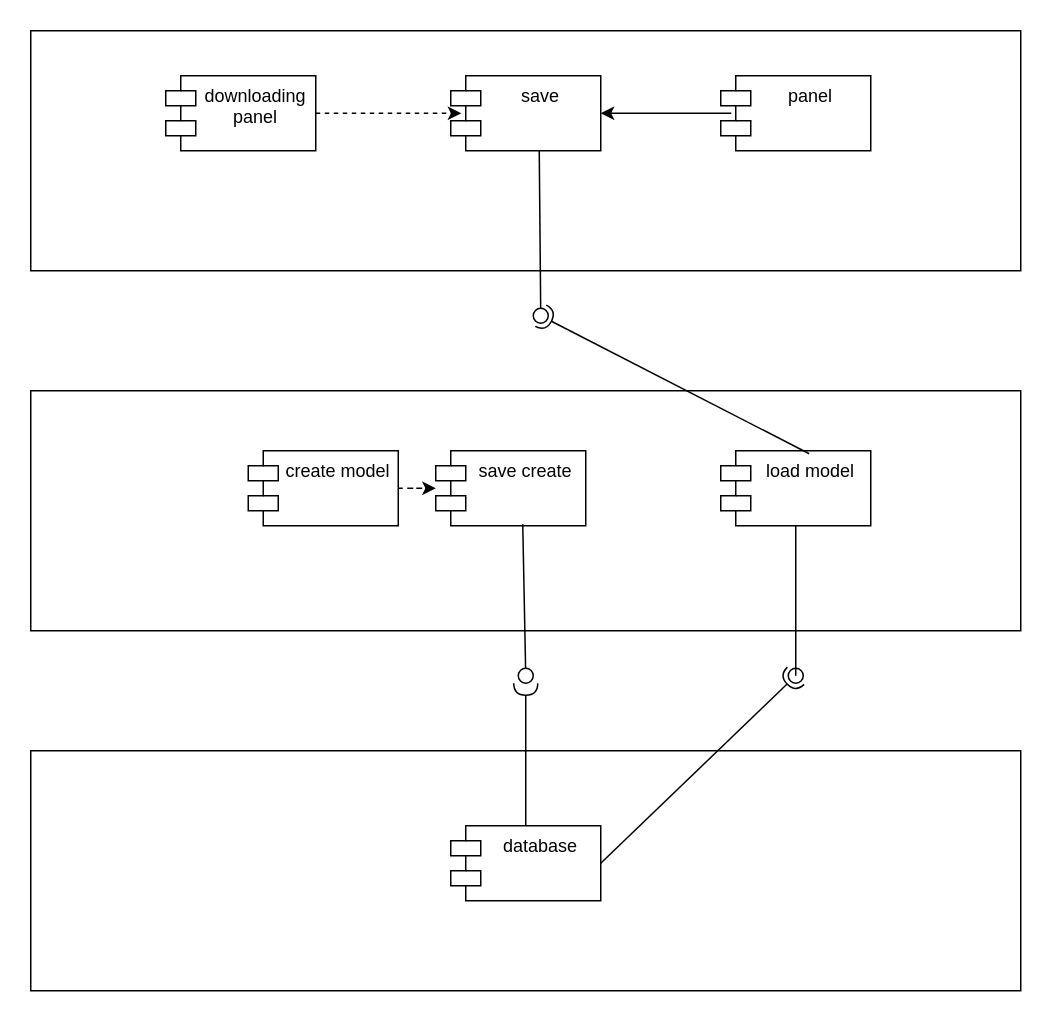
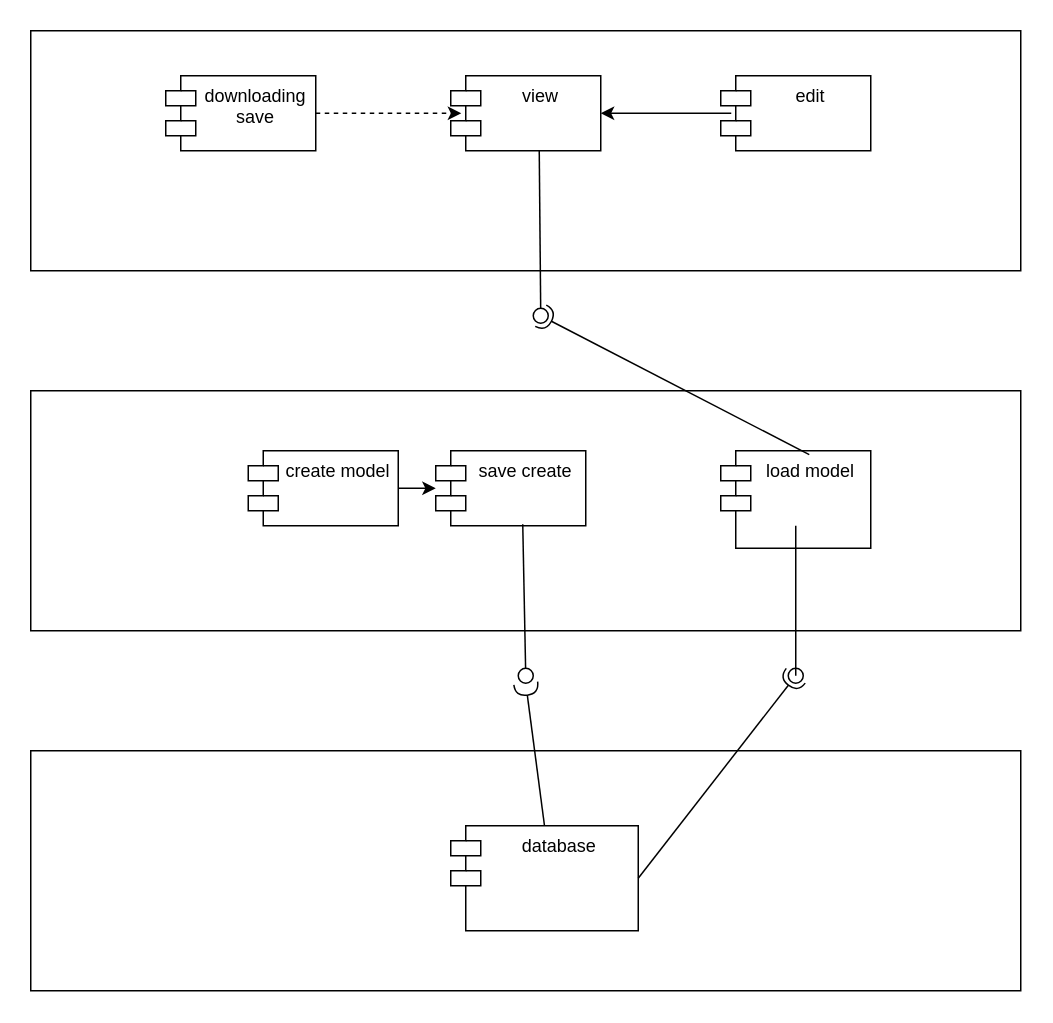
- <mxCell id="5" value="save" style="shape=module;align=left;spacingLeft=20;align=center;verticalAlign=top;whiteSpace=wrap;html=1;" vertex="1" parent="1"><mxGeometry x="300" y="50" width="100" height="50" as="geometry" /></mxCell>
+ <mxCell id="5" value="view" style="shape=module;align=left;spacingLeft=20;align=center;verticalAlign=top;whiteSpace=wrap;html=1;" vertex="1" parent="1"><mxGeometry x="300" y="50" width="100" height="50" as="geometry" /></mxCell>
- <mxCell id="4" value="panel" style="shape=module;align=left;spacingLeft=20;align=center;verticalAlign=top;whiteSpace=wrap;html=1;" vertex="1" parent="1"><mxGeometry x="480" y="50" width="100" height="50" as="geometry" /></mxCell>
+ <mxCell id="4" value="edit" style="shape=module;align=left;spacingLeft=20;align=center;verticalAlign=top;whiteSpace=wrap;html=1;" vertex="1" parent="1"><mxGeometry x="480" y="50" width="100" height="50" as="geometry" /></mxCell>
- <mxCell id="3" value="downloading panel" style="shape=module;align=left;spacingLeft=20;align=center;verticalAlign=top;whiteSpace=wrap;html=1;" vertex="1" parent="1"><mxGeometry x="110" y="50" width="100" height="50" as="geometry" /></mxCell>
+ <mxCell id="3" value="downloading save" style="shape=module;align=left;spacingLeft=20;align=center;verticalAlign=top;whiteSpace=wrap;html=1;" vertex="1" parent="1"><mxGeometry x="110" y="50" width="100" height="50" as="geometry" /></mxCell>
- <mxCell id="8" value="" style="edgeStyle=orthogonalEdgeStyle;rounded=0;orthogonalLoop=1;jettySize=auto;html=1;dashed=1;" edge="1" parent="1" source="9" target="12"><mxGeometry relative="1" as="geometry" /></mxCell>
+ <mxCell id="8" value="" style="edgeStyle=orthogonalEdgeStyle;rounded=0;orthogonalLoop=1;jettySize=auto;html=1;" edge="1" parent="1" source="9" target="12"><mxGeometry relative="1" as="geometry" /></mxCell>
- <mxCell id="7" value="load model" style="shape=module;align=left;spacingLeft=20;align=center;verticalAlign=top;whiteSpace=wrap;html=1;" vertex="1" parent="1"><mxGeometry x="480" y="300" width="100" height="50" as="geometry" /></mxCell>
+ <mxCell id="7" value="load model" style="shape=module;align=left;spacingLeft=20;align=center;verticalAlign=top;whiteSpace=wrap;html=1;" vertex="1" parent="1"><mxGeometry x="480" y="300" width="100" height="65" as="geometry" /></mxCell>
- <mxCell id="11" value="database" style="shape=module;align=left;spacingLeft=20;align=center;verticalAlign=top;whiteSpace=wrap;html=1;" vertex="1" parent="1"><mxGeometry x="300" y="550" width="100" height="50" as="geometry" /></mxCell>
+ <mxCell id="11" value="database" style="shape=module;align=left;spacingLeft=20;align=center;verticalAlign=top;whiteSpace=wrap;html=1;" vertex="1" parent="1"><mxGeometry x="300" y="550" width="125" height="70" as="geometry" /></mxCell>
